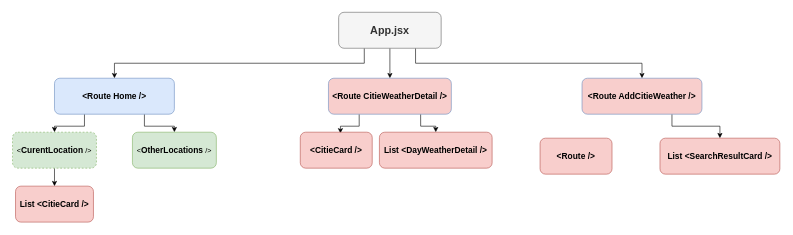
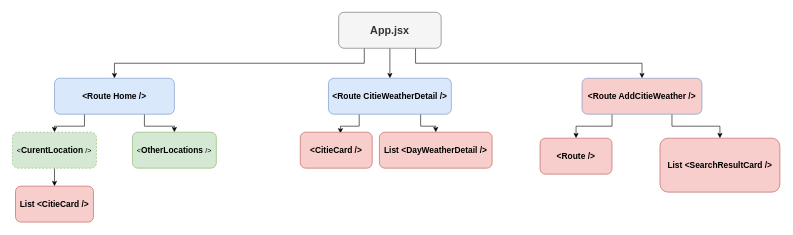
- <mxCell id="11" value="&lt;b&gt;&lt;font style=&quot;font-size: 14px&quot;&gt;&amp;lt;Route CitieWeatherDetail /&amp;gt;&lt;/font&gt;&lt;/b&gt;" style="rounded=1;whiteSpace=wrap;html=1;fillColor=#f8cecc;strokeColor=#6c8ebf;" parent="1" vertex="1"><mxGeometry x="547" y="130" width="205" height="60" as="geometry" /></mxCell>
+ <mxCell id="11" value="&lt;b&gt;&lt;font style=&quot;font-size: 14px&quot;&gt;&amp;lt;Route CitieWeatherDetail /&amp;gt;&lt;/font&gt;&lt;/b&gt;" style="rounded=1;whiteSpace=wrap;html=1;fillColor=#dae8fc;strokeColor=#6c8ebf;" parent="1" vertex="1"><mxGeometry x="547" y="130" width="205" height="60" as="geometry" /></mxCell>
+ <mxCell id="12" style="edgeStyle=orthogonalEdgeStyle;rounded=0;orthogonalLoop=1;jettySize=auto;html=1;exitX=0.25;exitY=1;exitDx=0;exitDy=0;" parent="1" source="14" target="21" edge="1"><mxGeometry relative="1" as="geometry" /></mxCell>
- <mxCell id="22" value="&lt;b&gt;&lt;font style=&quot;font-size: 14px&quot;&gt;List &amp;lt;SearchResultCard /&amp;gt;&lt;/font&gt;&lt;/b&gt;" style="rounded=1;whiteSpace=wrap;html=1;fillColor=#f8cecc;strokeColor=#b85450;" parent="1" vertex="1"><mxGeometry x="1100" y="230" width="200" height="60" as="geometry" /></mxCell>
+ <mxCell id="22" value="&lt;b&gt;&lt;font style=&quot;font-size: 14px&quot;&gt;List &amp;lt;SearchResultCard /&amp;gt;&lt;/font&gt;&lt;/b&gt;" style="rounded=1;whiteSpace=wrap;html=1;fillColor=#f8cecc;strokeColor=#b85450;" parent="1" vertex="1"><mxGeometry x="1100" y="230" width="200" height="90" as="geometry" /></mxCell>
